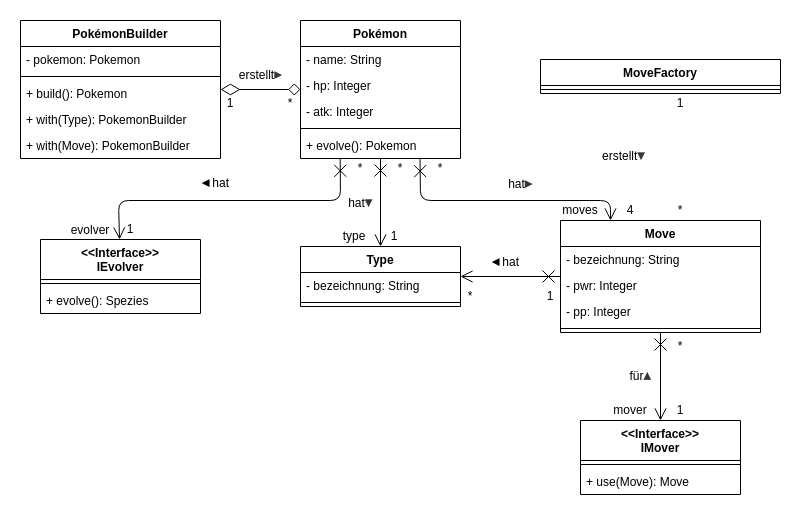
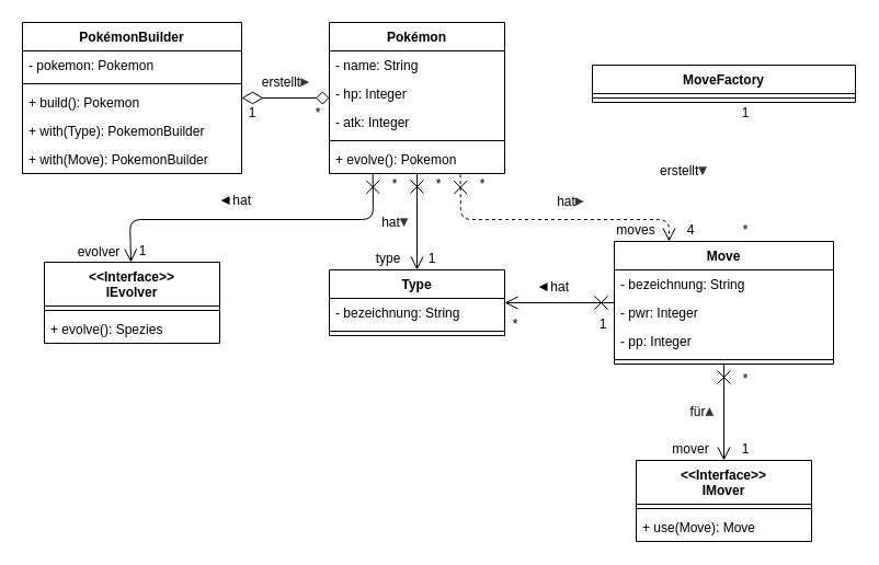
- <mxCell id="25" value="" style="endArrow=open;html=1;startArrow=cross;startFill=0;startSize=10;endFill=0;endSize=10;exitX=0.747;exitY=1.026;exitDx=0;exitDy=0;entryX=0.25;entryY=0;entryDx=0;entryDy=0;exitPerimeter=0;" parent="1" source="7" target="14" edge="1"><mxGeometry width="50" height="50" relative="1" as="geometry"><mxPoint x="310" y="207" as="sourcePoint" /><mxPoint x="110" y="310" as="targetPoint" /><Array as="points"><mxPoint x="420" y="200" /><mxPoint x="610" y="200" /></Array></mxGeometry></mxCell>
+ <mxCell id="25" value="" style="endArrow=open;html=1;startArrow=cross;startFill=0;startSize=10;endFill=0;endSize=10;exitX=0.747;exitY=1.026;exitDx=0;exitDy=0;entryX=0.25;entryY=0;entryDx=0;entryDy=0;exitPerimeter=0;dashed=1;" parent="1" source="7" target="14" edge="1"><mxGeometry width="50" height="50" relative="1" as="geometry"><mxPoint x="310" y="207" as="sourcePoint" /><mxPoint x="110" y="310" as="targetPoint" /><Array as="points"><mxPoint x="420" y="200" /><mxPoint x="610" y="200" /></Array></mxGeometry></mxCell>
